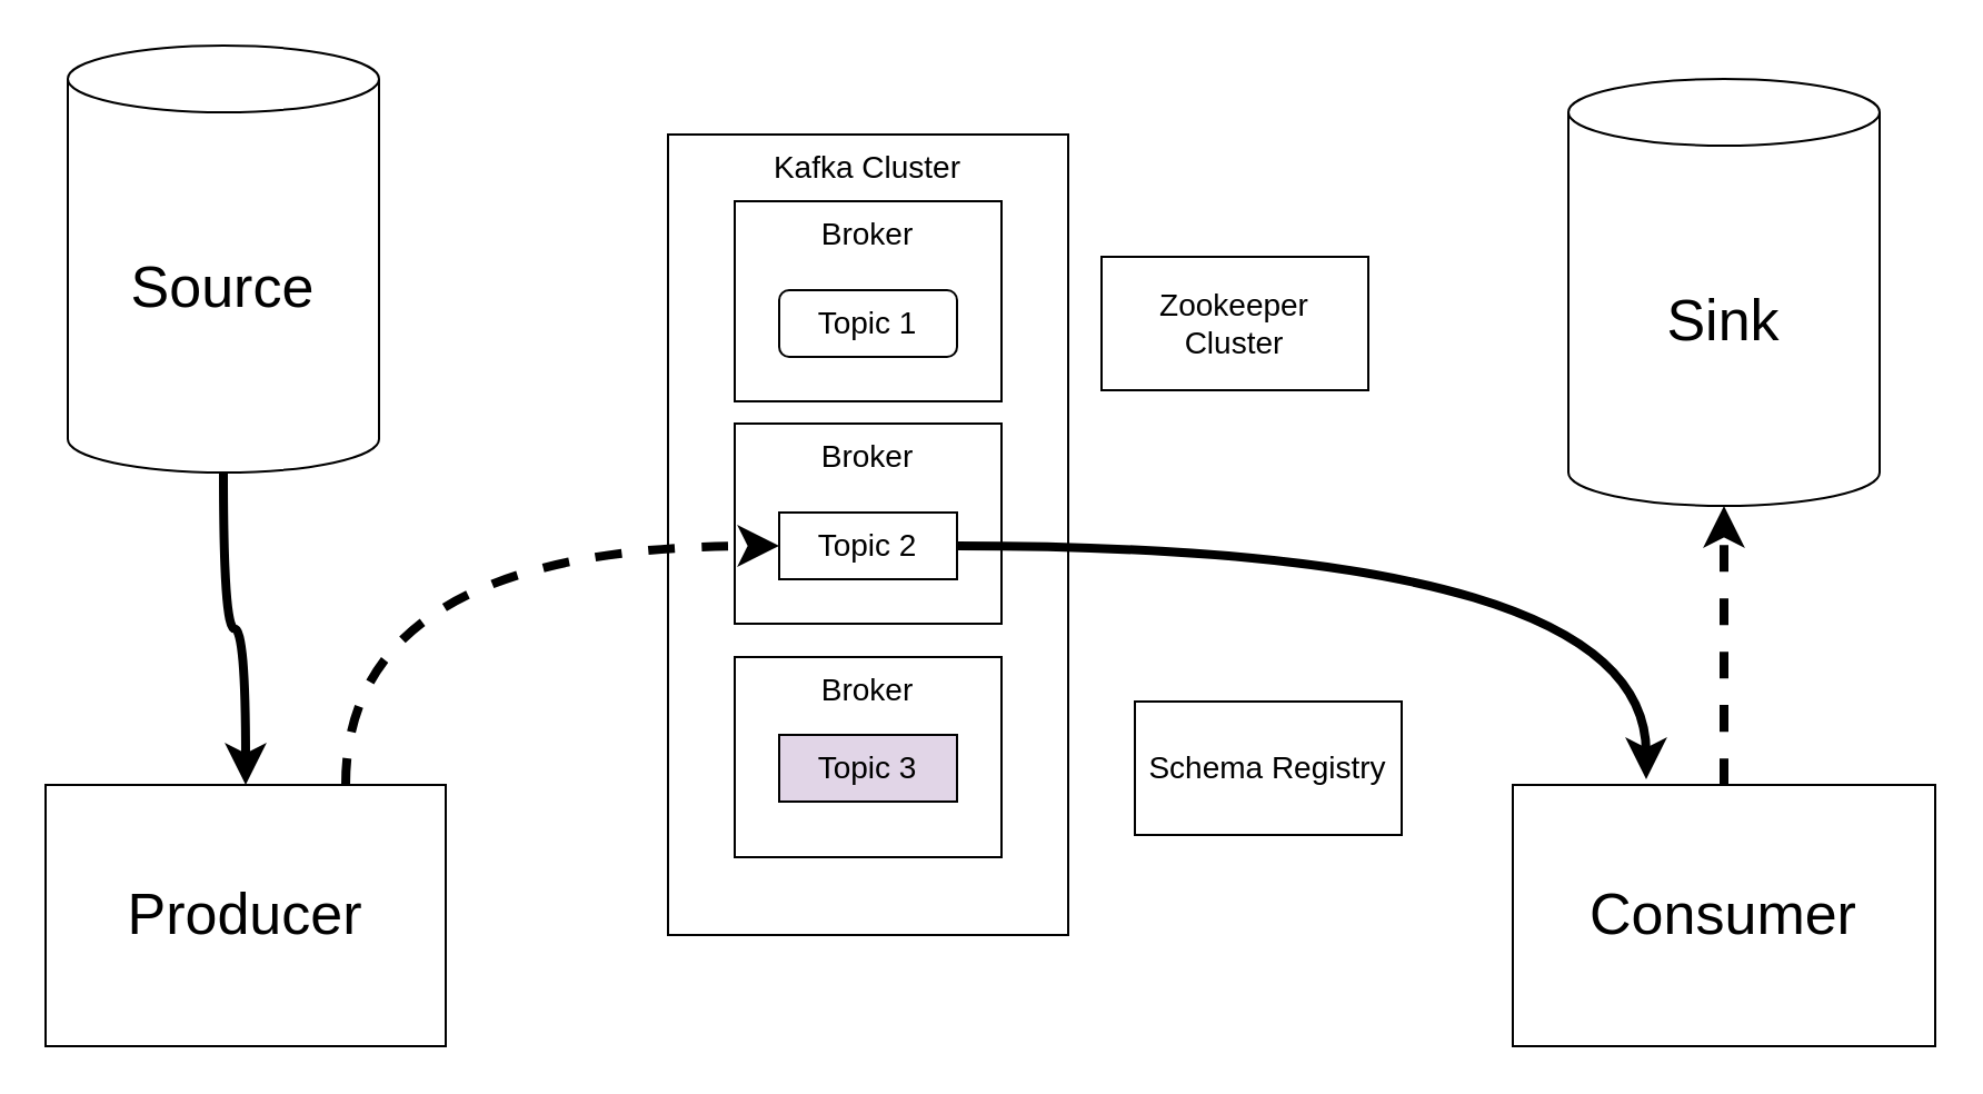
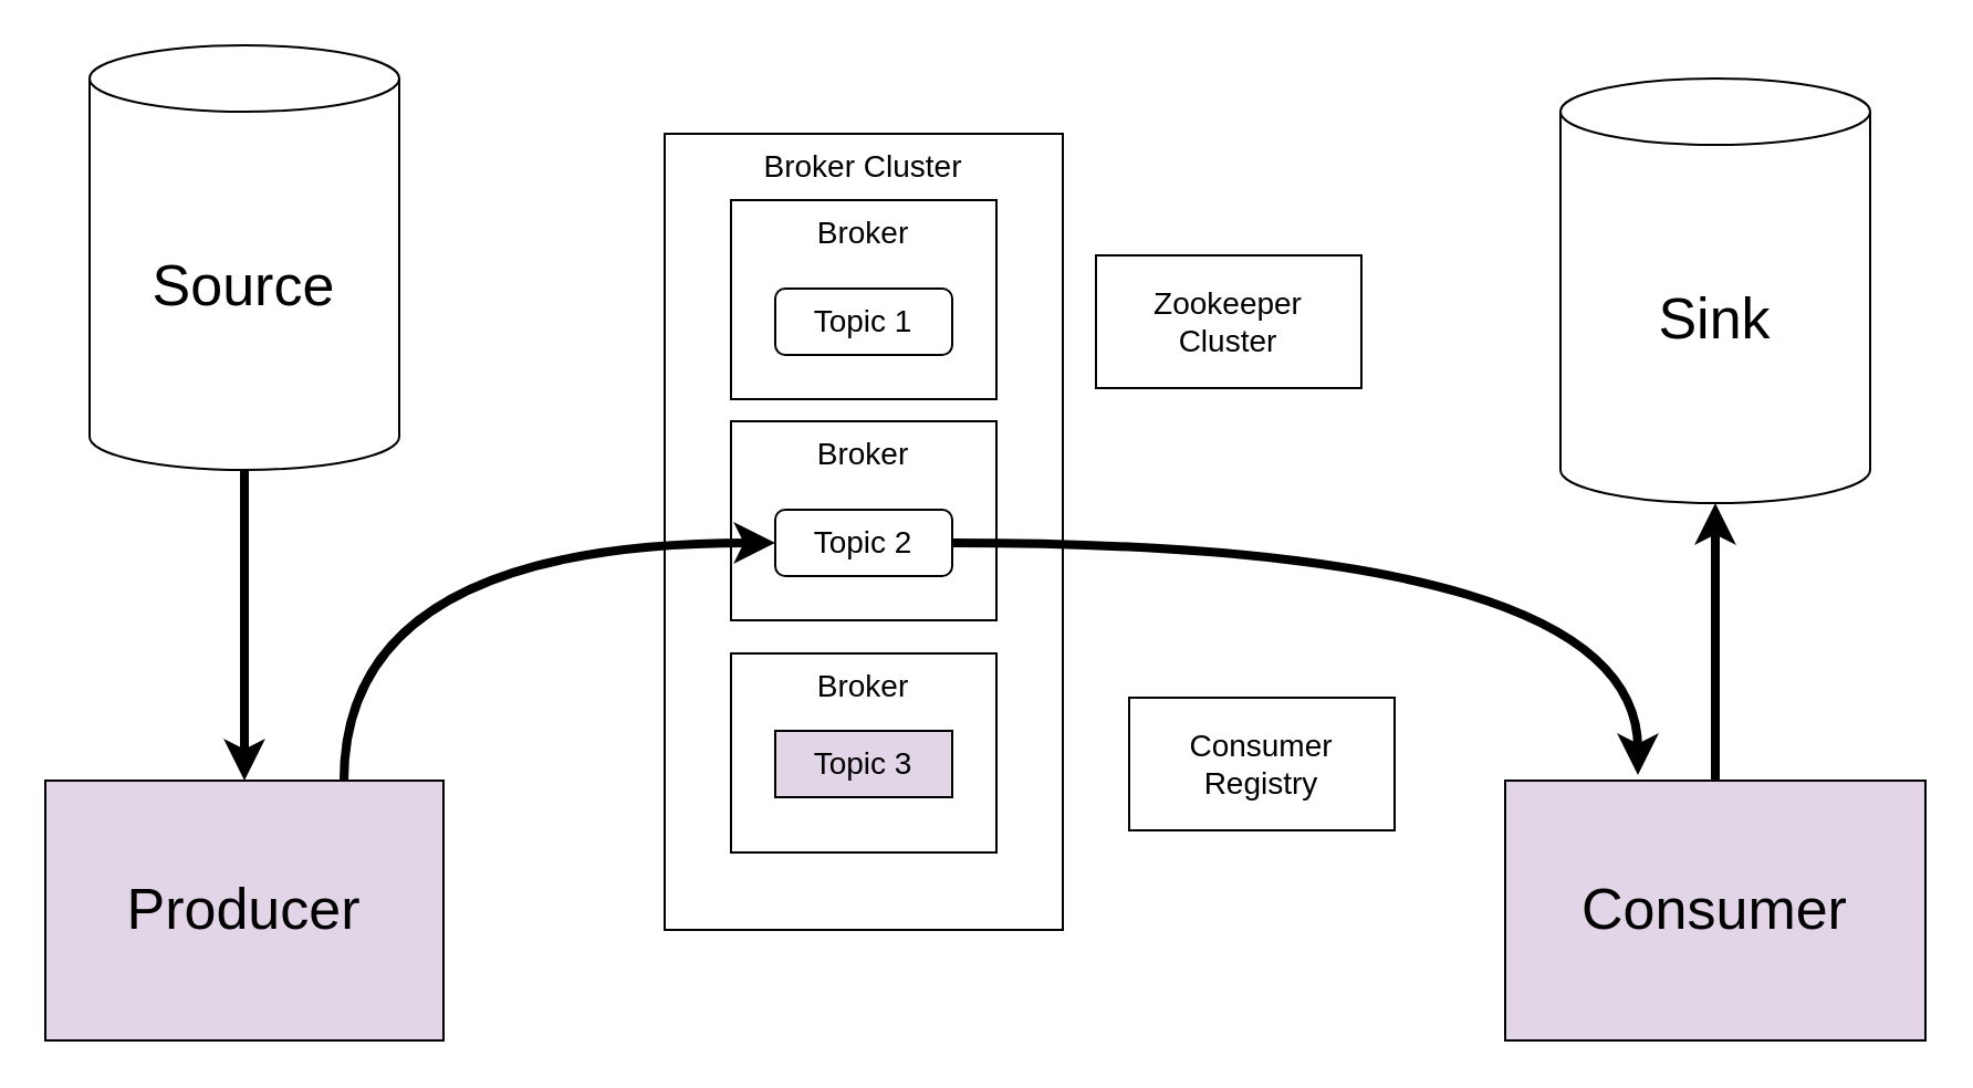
- <mxCell id="2" value="Kafka Cluster" style="rounded=0;whiteSpace=wrap;html=1;fillColor=#FFFFFF;fontSize=14;align=center;verticalAlign=top;" vertex="1" parent="1"><mxGeometry x="300" y="60" width="180" height="360" as="geometry" /></mxCell>
+ <mxCell id="2" value="Broker Cluster" style="rounded=0;whiteSpace=wrap;html=1;fillColor=#FFFFFF;fontSize=14;align=center;verticalAlign=top;" vertex="1" parent="1"><mxGeometry x="300" y="60" width="180" height="360" as="geometry" /></mxCell>
- <mxCell id="16" value="Source" style="shape=cylinder3;whiteSpace=wrap;html=1;boundedLbl=1;backgroundOutline=1;size=15;fillColor=#FFFFFF;fontSize=26;align=center;" vertex="1" parent="1"><mxGeometry x="30" y="20" width="140" height="192" as="geometry" /></mxCell>
+ <mxCell id="16" value="Source" style="shape=cylinder3;whiteSpace=wrap;html=1;boundedLbl=1;backgroundOutline=1;size=15;fillColor=#FFFFFF;fontSize=26;align=center;" vertex="1" parent="1"><mxGeometry x="40" y="20" width="140" height="192" as="geometry" /></mxCell>
- <mxCell id="9" value="Topic 2" style="rounded=0;whiteSpace=wrap;html=1;fillColor=#FFFFFF;fontSize=14;align=center;" vertex="1" parent="1"><mxGeometry x="350" y="230" width="80" height="30" as="geometry" /></mxCell>
+ <mxCell id="9" value="Topic 2" style="whiteSpace=wrap;html=1;fillColor=#FFFFFF;fontSize=14;align=center;rounded=1;" vertex="1" parent="1"><mxGeometry x="350" y="230" width="80" height="30" as="geometry" /></mxCell>
- <mxCell id="11" value="" style="edgeStyle=orthogonalEdgeStyle;rounded=0;orthogonalLoop=1;jettySize=auto;html=1;strokeColor=#000000;strokeWidth=4;fontSize=26;curved=1;dashed=1;" edge="1" parent="1" source="12" target="17"><mxGeometry relative="1" as="geometry" /></mxCell>
+ <mxCell id="11" value="" style="edgeStyle=orthogonalEdgeStyle;rounded=0;orthogonalLoop=1;jettySize=auto;html=1;strokeColor=#000000;strokeWidth=4;fontSize=26;curved=1;" edge="1" parent="1" source="12" target="17"><mxGeometry relative="1" as="geometry" /></mxCell>
- <mxCell id="13" value="" style="edgeStyle=orthogonalEdgeStyle;rounded=0;orthogonalLoop=1;jettySize=auto;html=1;strokeColor=#000000;strokeWidth=4;fontSize=26;curved=1;exitX=0.75;exitY=0;exitDx=0;exitDy=0;dashed=1;" edge="1" parent="1" source="14" target="9"><mxGeometry relative="1" as="geometry"><mxPoint x="30" y="330" as="targetPoint" /><Array as="points"><mxPoint x="155" y="245" /></Array></mxGeometry></mxCell>
+ <mxCell id="13" value="" style="edgeStyle=orthogonalEdgeStyle;rounded=0;orthogonalLoop=1;jettySize=auto;html=1;strokeColor=#000000;strokeWidth=4;fontSize=26;curved=1;exitX=0.75;exitY=0;exitDx=0;exitDy=0;" edge="1" parent="1" source="14" target="9"><mxGeometry relative="1" as="geometry"><mxPoint x="30" y="330" as="targetPoint" /><Array as="points"><mxPoint x="155" y="245" /></Array></mxGeometry></mxCell>
- <mxCell id="4" value="Schema Registry" style="rounded=0;whiteSpace=wrap;html=1;fillColor=#FFFFFF;fontSize=14;align=center;" vertex="1" parent="1"><mxGeometry x="510" y="315" width="120" height="60" as="geometry" /></mxCell>
+ <mxCell id="4" value="Consumer Registry" style="rounded=0;whiteSpace=wrap;html=1;fillColor=#FFFFFF;fontSize=14;align=center;" vertex="1" parent="1"><mxGeometry x="510" y="315" width="120" height="60" as="geometry" /></mxCell>
- <mxCell id="14" value="Producer" style="rounded=0;whiteSpace=wrap;html=1;fillColor=#FFFFFF;fontSize=26;align=center;" vertex="1" parent="1"><mxGeometry x="20" y="352.5" width="180" height="117.5" as="geometry" /></mxCell>
+ <mxCell id="14" value="Producer" style="rounded=0;whiteSpace=wrap;html=1;fillColor=#e1d5e7;fontSize=26;align=center;" vertex="1" parent="1"><mxGeometry x="20" y="352.5" width="180" height="117.5" as="geometry" /></mxCell>
- <mxCell id="12" value="Consumer" style="rounded=0;whiteSpace=wrap;html=1;fillColor=#FFFFFF;fontSize=26;align=center;" vertex="1" parent="1"><mxGeometry x="680" y="352.5" width="190" height="117.5" as="geometry" /></mxCell>
+ <mxCell id="12" value="Consumer" style="rounded=0;whiteSpace=wrap;html=1;fillColor=#e1d5e7;fontSize=26;align=center;" vertex="1" parent="1"><mxGeometry x="680" y="352.5" width="190" height="117.5" as="geometry" /></mxCell>
